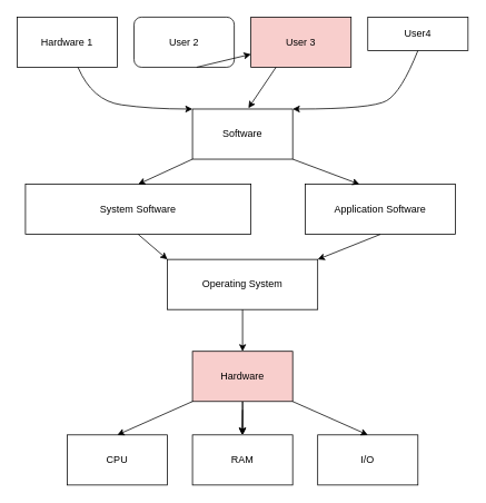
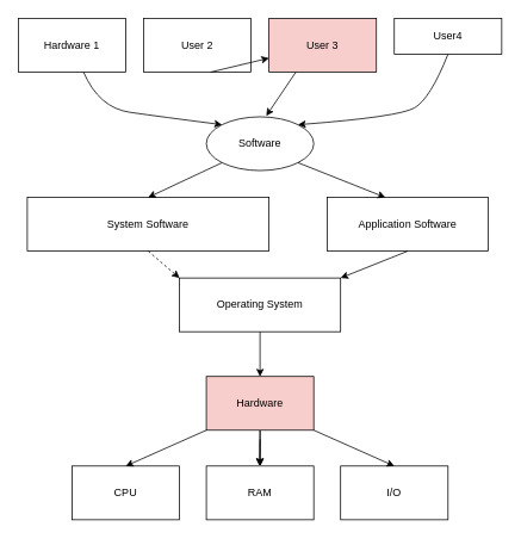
- <mxCell id="4" value="&lt;p data-pm-slice=&quot;1 1 []&quot;&gt;User 2&lt;/p&gt;" style="whiteSpace=wrap;html=1;rounded=1;" vertex="1" parent="1"><mxGeometry x="160" y="20" width="120" height="60" as="geometry" /></mxCell>
+ <mxCell id="4" value="&lt;p data-pm-slice=&quot;1 1 []&quot;&gt;User 2&lt;/p&gt;" style="rounded=0;whiteSpace=wrap;html=1;" vertex="1" parent="1"><mxGeometry x="160" y="20" width="120" height="60" as="geometry" /></mxCell>
- <mxCell id="5" value="Software" style="rounded=0;whiteSpace=wrap;html=1;" vertex="1" parent="1"><mxGeometry x="230" y="130" width="120" height="60" as="geometry" /></mxCell>
+ <mxCell id="5" value="Software" style="ellipse;whiteSpace=wrap;html=1;" vertex="1" parent="1"><mxGeometry x="230" y="130" width="120" height="60" as="geometry" /></mxCell>
- <mxCell id="22" value="" style="endArrow=classic;html=1;rounded=0;entryX=0;entryY=0;entryDx=0;entryDy=0;exitX=0.5;exitY=1;exitDx=0;exitDy=0;" edge="1" parent="1" source="7" target="9"><mxGeometry width="50" height="50" relative="1" as="geometry"><mxPoint x="115" y="350" as="sourcePoint" /><mxPoint x="165" y="300" as="targetPoint" /></mxGeometry></mxCell>
+ <mxCell id="22" value="" style="endArrow=classic;html=1;rounded=0;entryX=0;entryY=0;entryDx=0;entryDy=0;exitX=0.5;exitY=1;exitDx=0;exitDy=0;dashed=1;" edge="1" parent="1" source="7" target="9"><mxGeometry width="50" height="50" relative="1" as="geometry"><mxPoint x="115" y="350" as="sourcePoint" /><mxPoint x="165" y="300" as="targetPoint" /></mxGeometry></mxCell>
